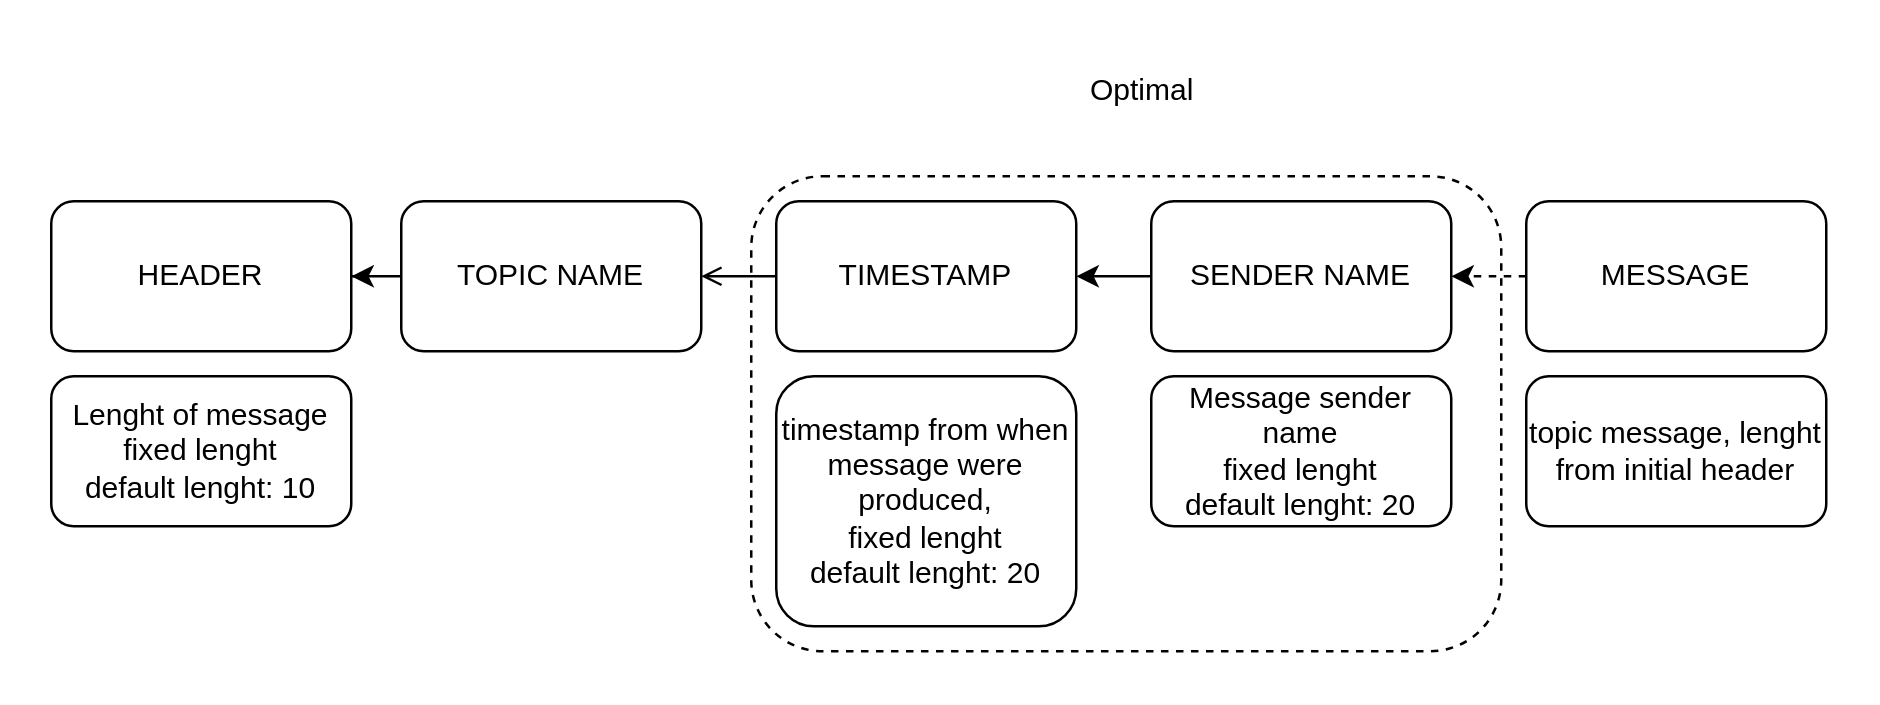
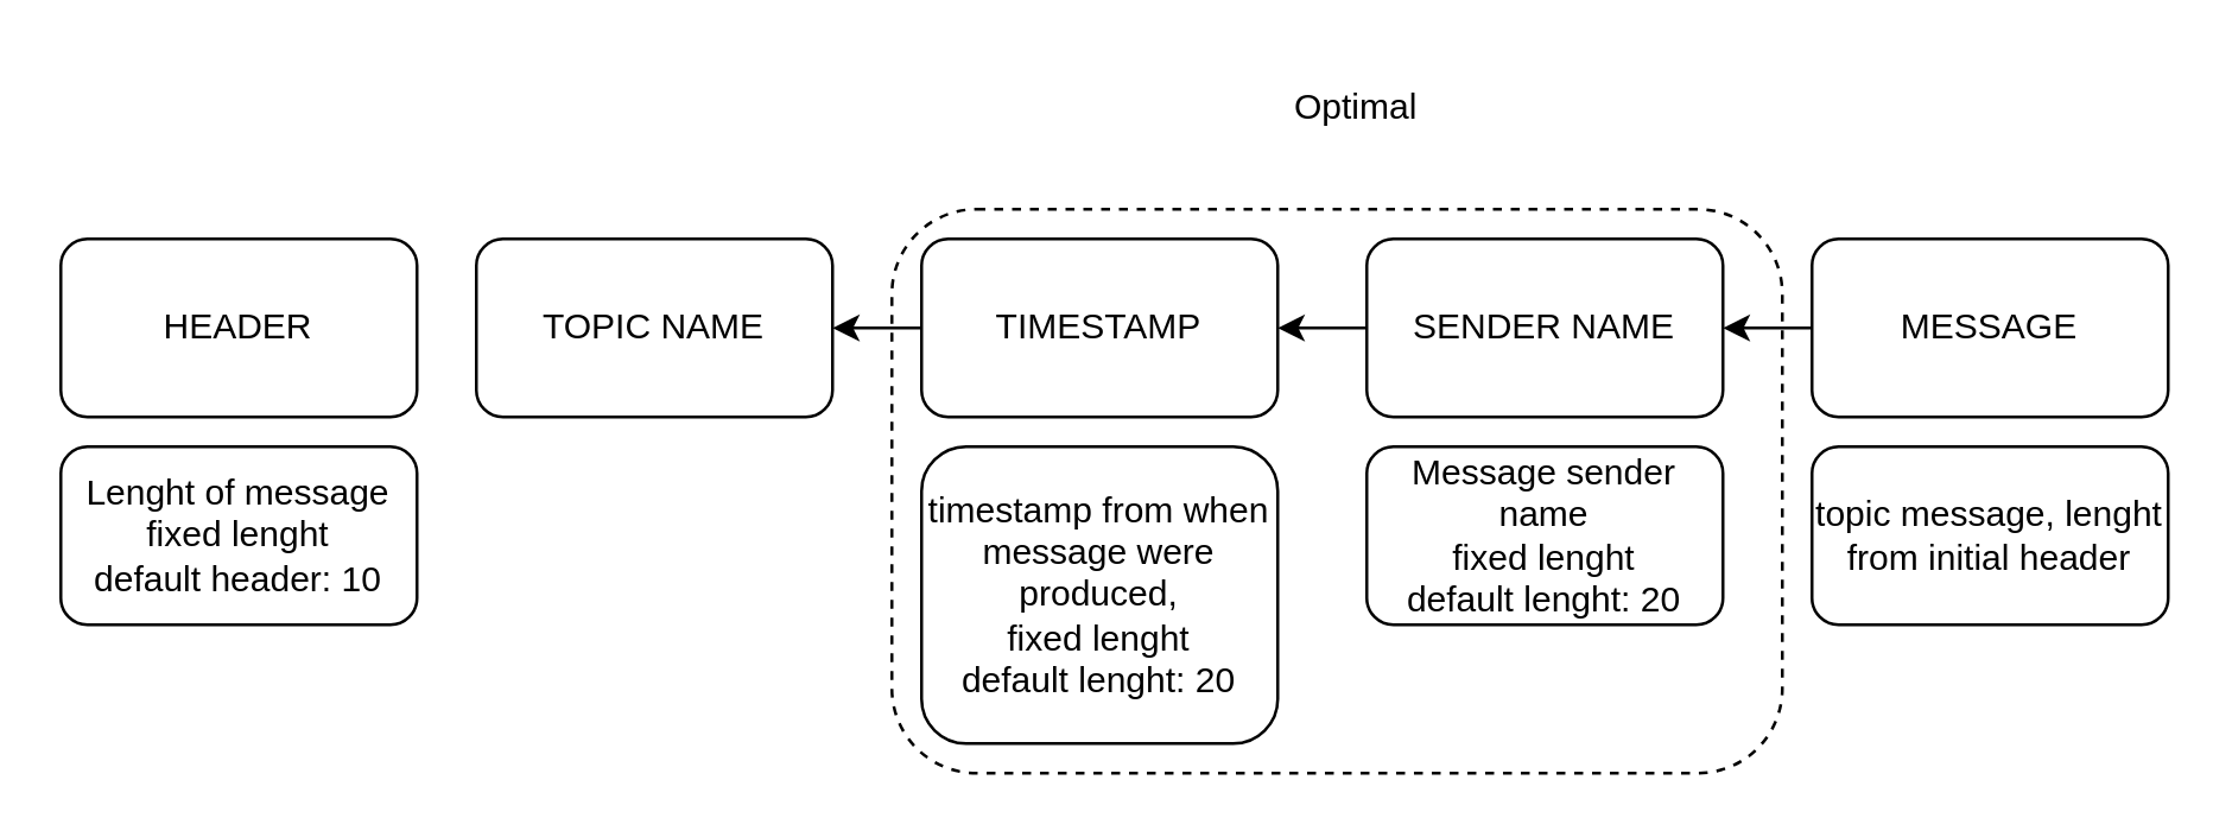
- <mxCell id="4" style="edgeStyle=orthogonalEdgeStyle;rounded=0;orthogonalLoop=1;jettySize=auto;html=1;exitX=0;exitY=0.5;exitDx=0;exitDy=0;" parent="1" source="5" target="3" edge="1"><mxGeometry relative="1" as="geometry" /></mxCell>
- <mxCell id="6" style="edgeStyle=orthogonalEdgeStyle;rounded=0;orthogonalLoop=1;jettySize=auto;html=1;exitX=0;exitY=0.5;exitDx=0;exitDy=0;endArrow=open;" parent="1" source="7" target="5" edge="1"><mxGeometry relative="1" as="geometry" /></mxCell>
+ <mxCell id="6" style="edgeStyle=orthogonalEdgeStyle;rounded=0;orthogonalLoop=1;jettySize=auto;html=1;exitX=0;exitY=0.5;exitDx=0;exitDy=0;" parent="1" source="7" target="5" edge="1"><mxGeometry relative="1" as="geometry" /></mxCell>
- <mxCell id="8" style="edgeStyle=orthogonalEdgeStyle;rounded=0;orthogonalLoop=1;jettySize=auto;html=1;exitX=0;exitY=0.5;exitDx=0;exitDy=0;entryX=1;entryY=0.5;entryDx=0;entryDy=0;dashed=1;" parent="1" source="9" target="14" edge="1"><mxGeometry relative="1" as="geometry" /></mxCell>
+ <mxCell id="8" style="edgeStyle=orthogonalEdgeStyle;rounded=0;orthogonalLoop=1;jettySize=auto;html=1;exitX=0;exitY=0.5;exitDx=0;exitDy=0;entryX=1;entryY=0.5;entryDx=0;entryDy=0;" parent="1" source="9" target="14" edge="1"><mxGeometry relative="1" as="geometry" /></mxCell>
- <mxCell id="10" value="Lenght of message&lt;br&gt;fixed lenght&lt;br&gt;default lenght: 10" style="rounded=1;whiteSpace=wrap;html=1;" parent="1" vertex="1"><mxGeometry x="20" y="150" width="120" height="60" as="geometry" /></mxCell>
+ <mxCell id="10" value="Lenght of message&lt;br&gt;fixed lenght&lt;br&gt;default header: 10" style="rounded=1;whiteSpace=wrap;html=1;" parent="1" vertex="1"><mxGeometry x="20" y="150" width="120" height="60" as="geometry" /></mxCell>
